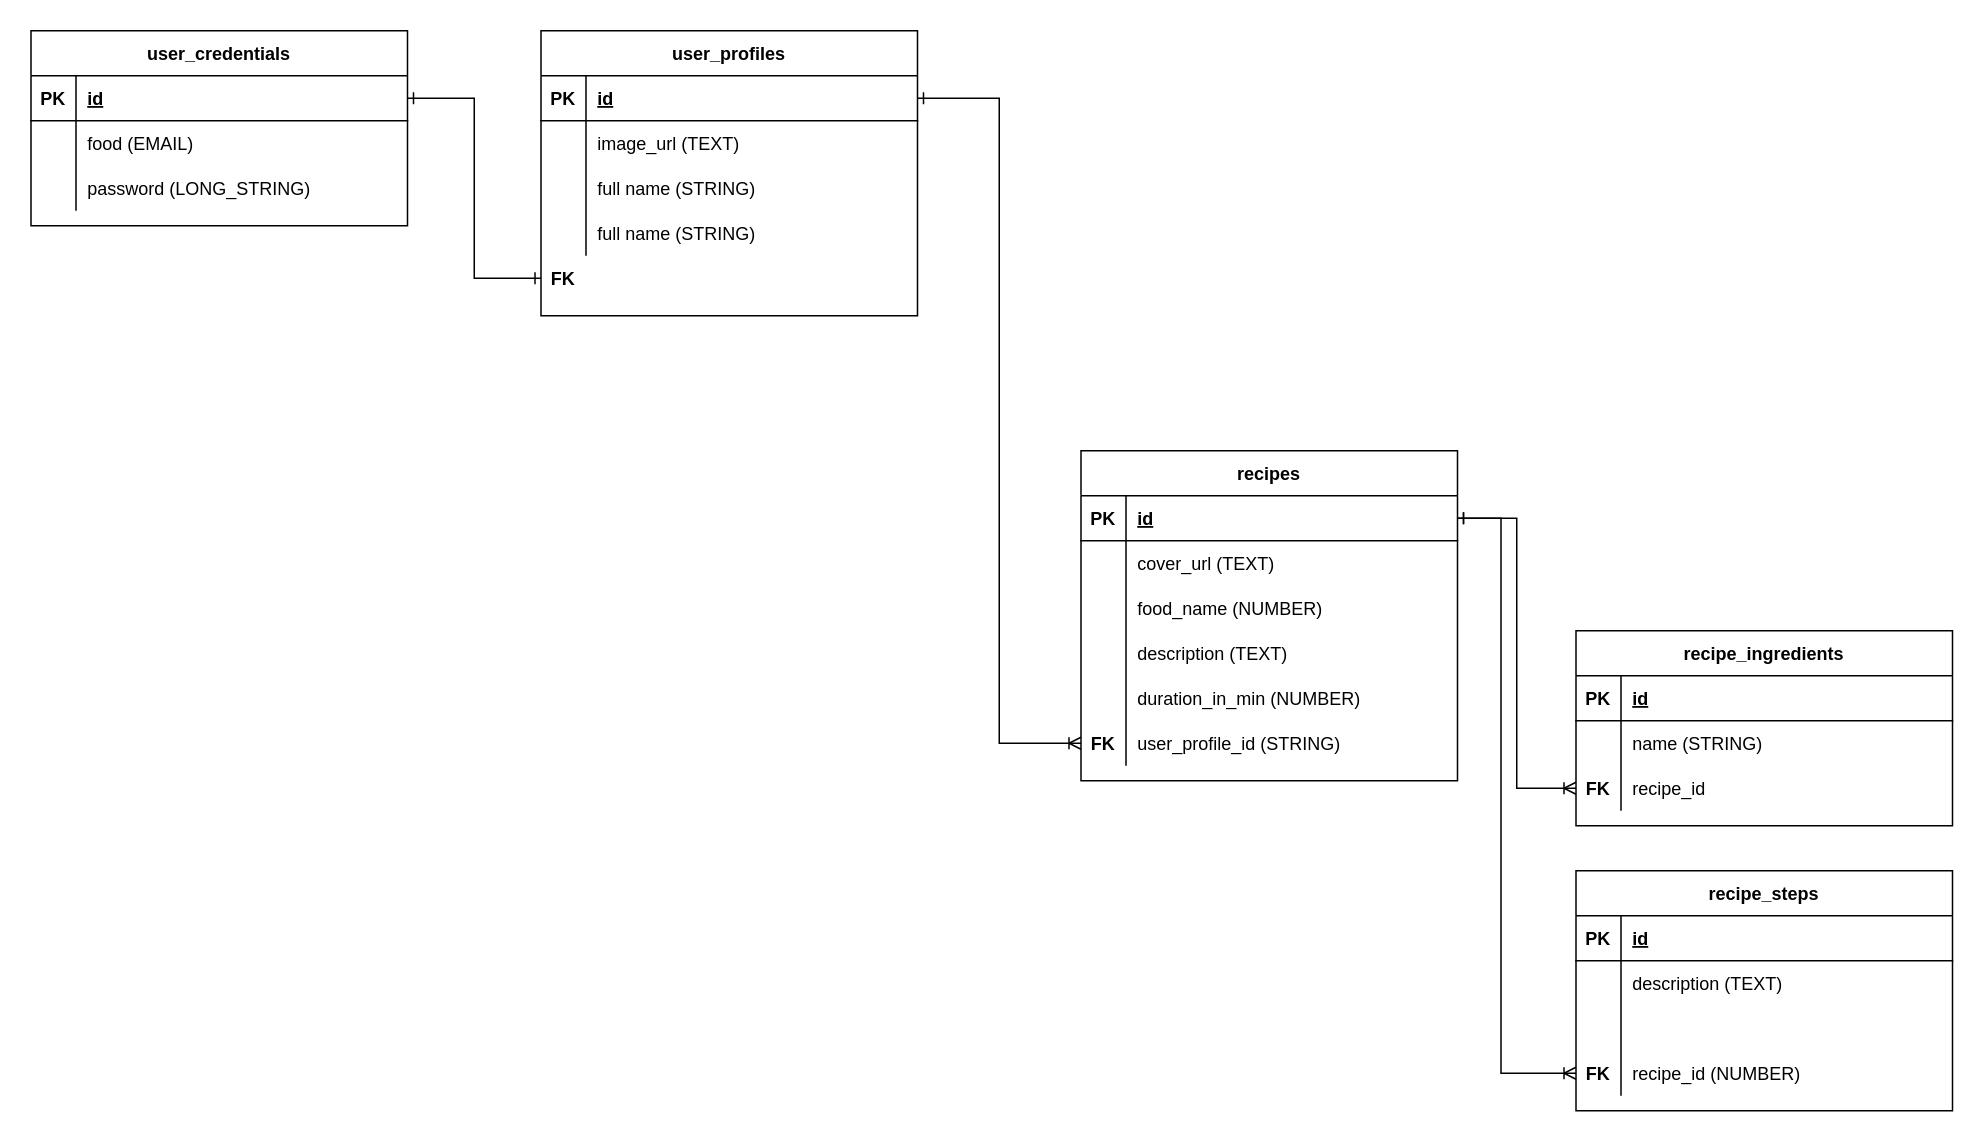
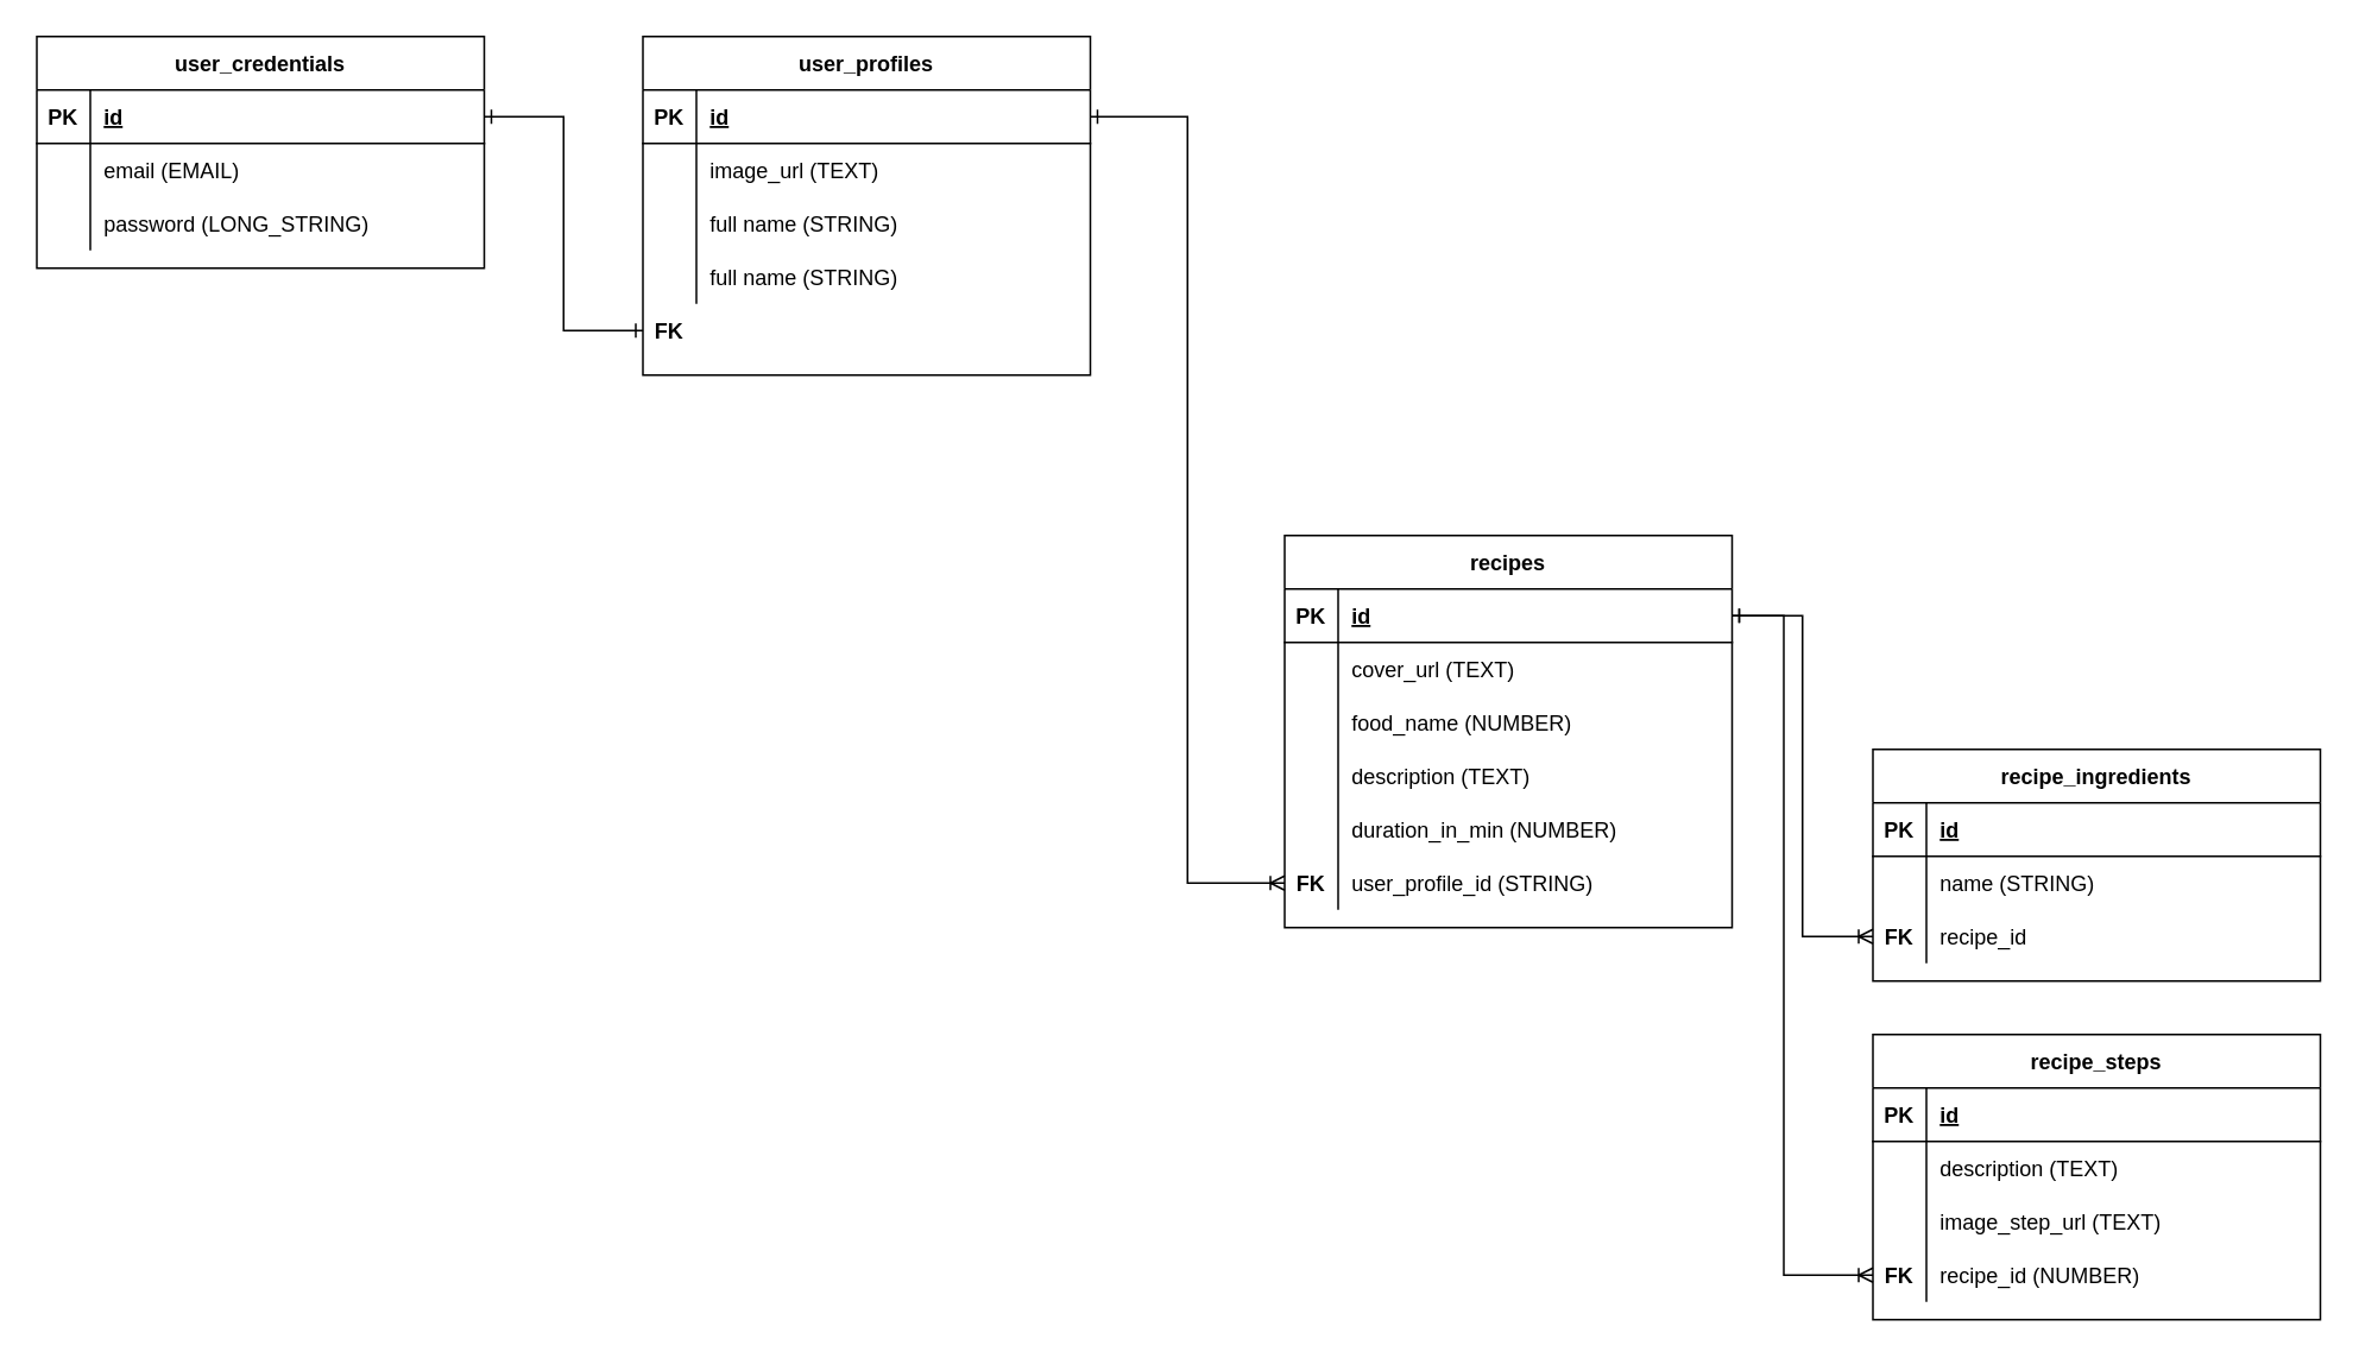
- <mxCell id="8" value="food (EMAIL)" style="shape=partialRectangle;overflow=hidden;connectable=0;fillColor=none;top=0;left=0;bottom=0;right=0;align=left;spacingLeft=6;" vertex="1" parent="6"><mxGeometry x="30" width="221" height="30" as="geometry"><mxRectangle width="221" height="30" as="alternateBounds" /></mxGeometry></mxCell>
+ <mxCell id="8" value="email (EMAIL)" style="shape=partialRectangle;overflow=hidden;connectable=0;fillColor=none;top=0;left=0;bottom=0;right=0;align=left;spacingLeft=6;" vertex="1" parent="6"><mxGeometry x="30" width="221" height="30" as="geometry"><mxRectangle width="221" height="30" as="alternateBounds" /></mxGeometry></mxCell>
+ <mxCell id="67" value="image_step_url (TEXT)" style="shape=partialRectangle;overflow=hidden;connectable=0;fillColor=none;top=0;left=0;bottom=0;right=0;align=left;spacingLeft=6;" vertex="1" parent="65"><mxGeometry x="30" width="221" height="30" as="geometry"><mxRectangle width="221" height="30" as="alternateBounds" /></mxGeometry></mxCell>
